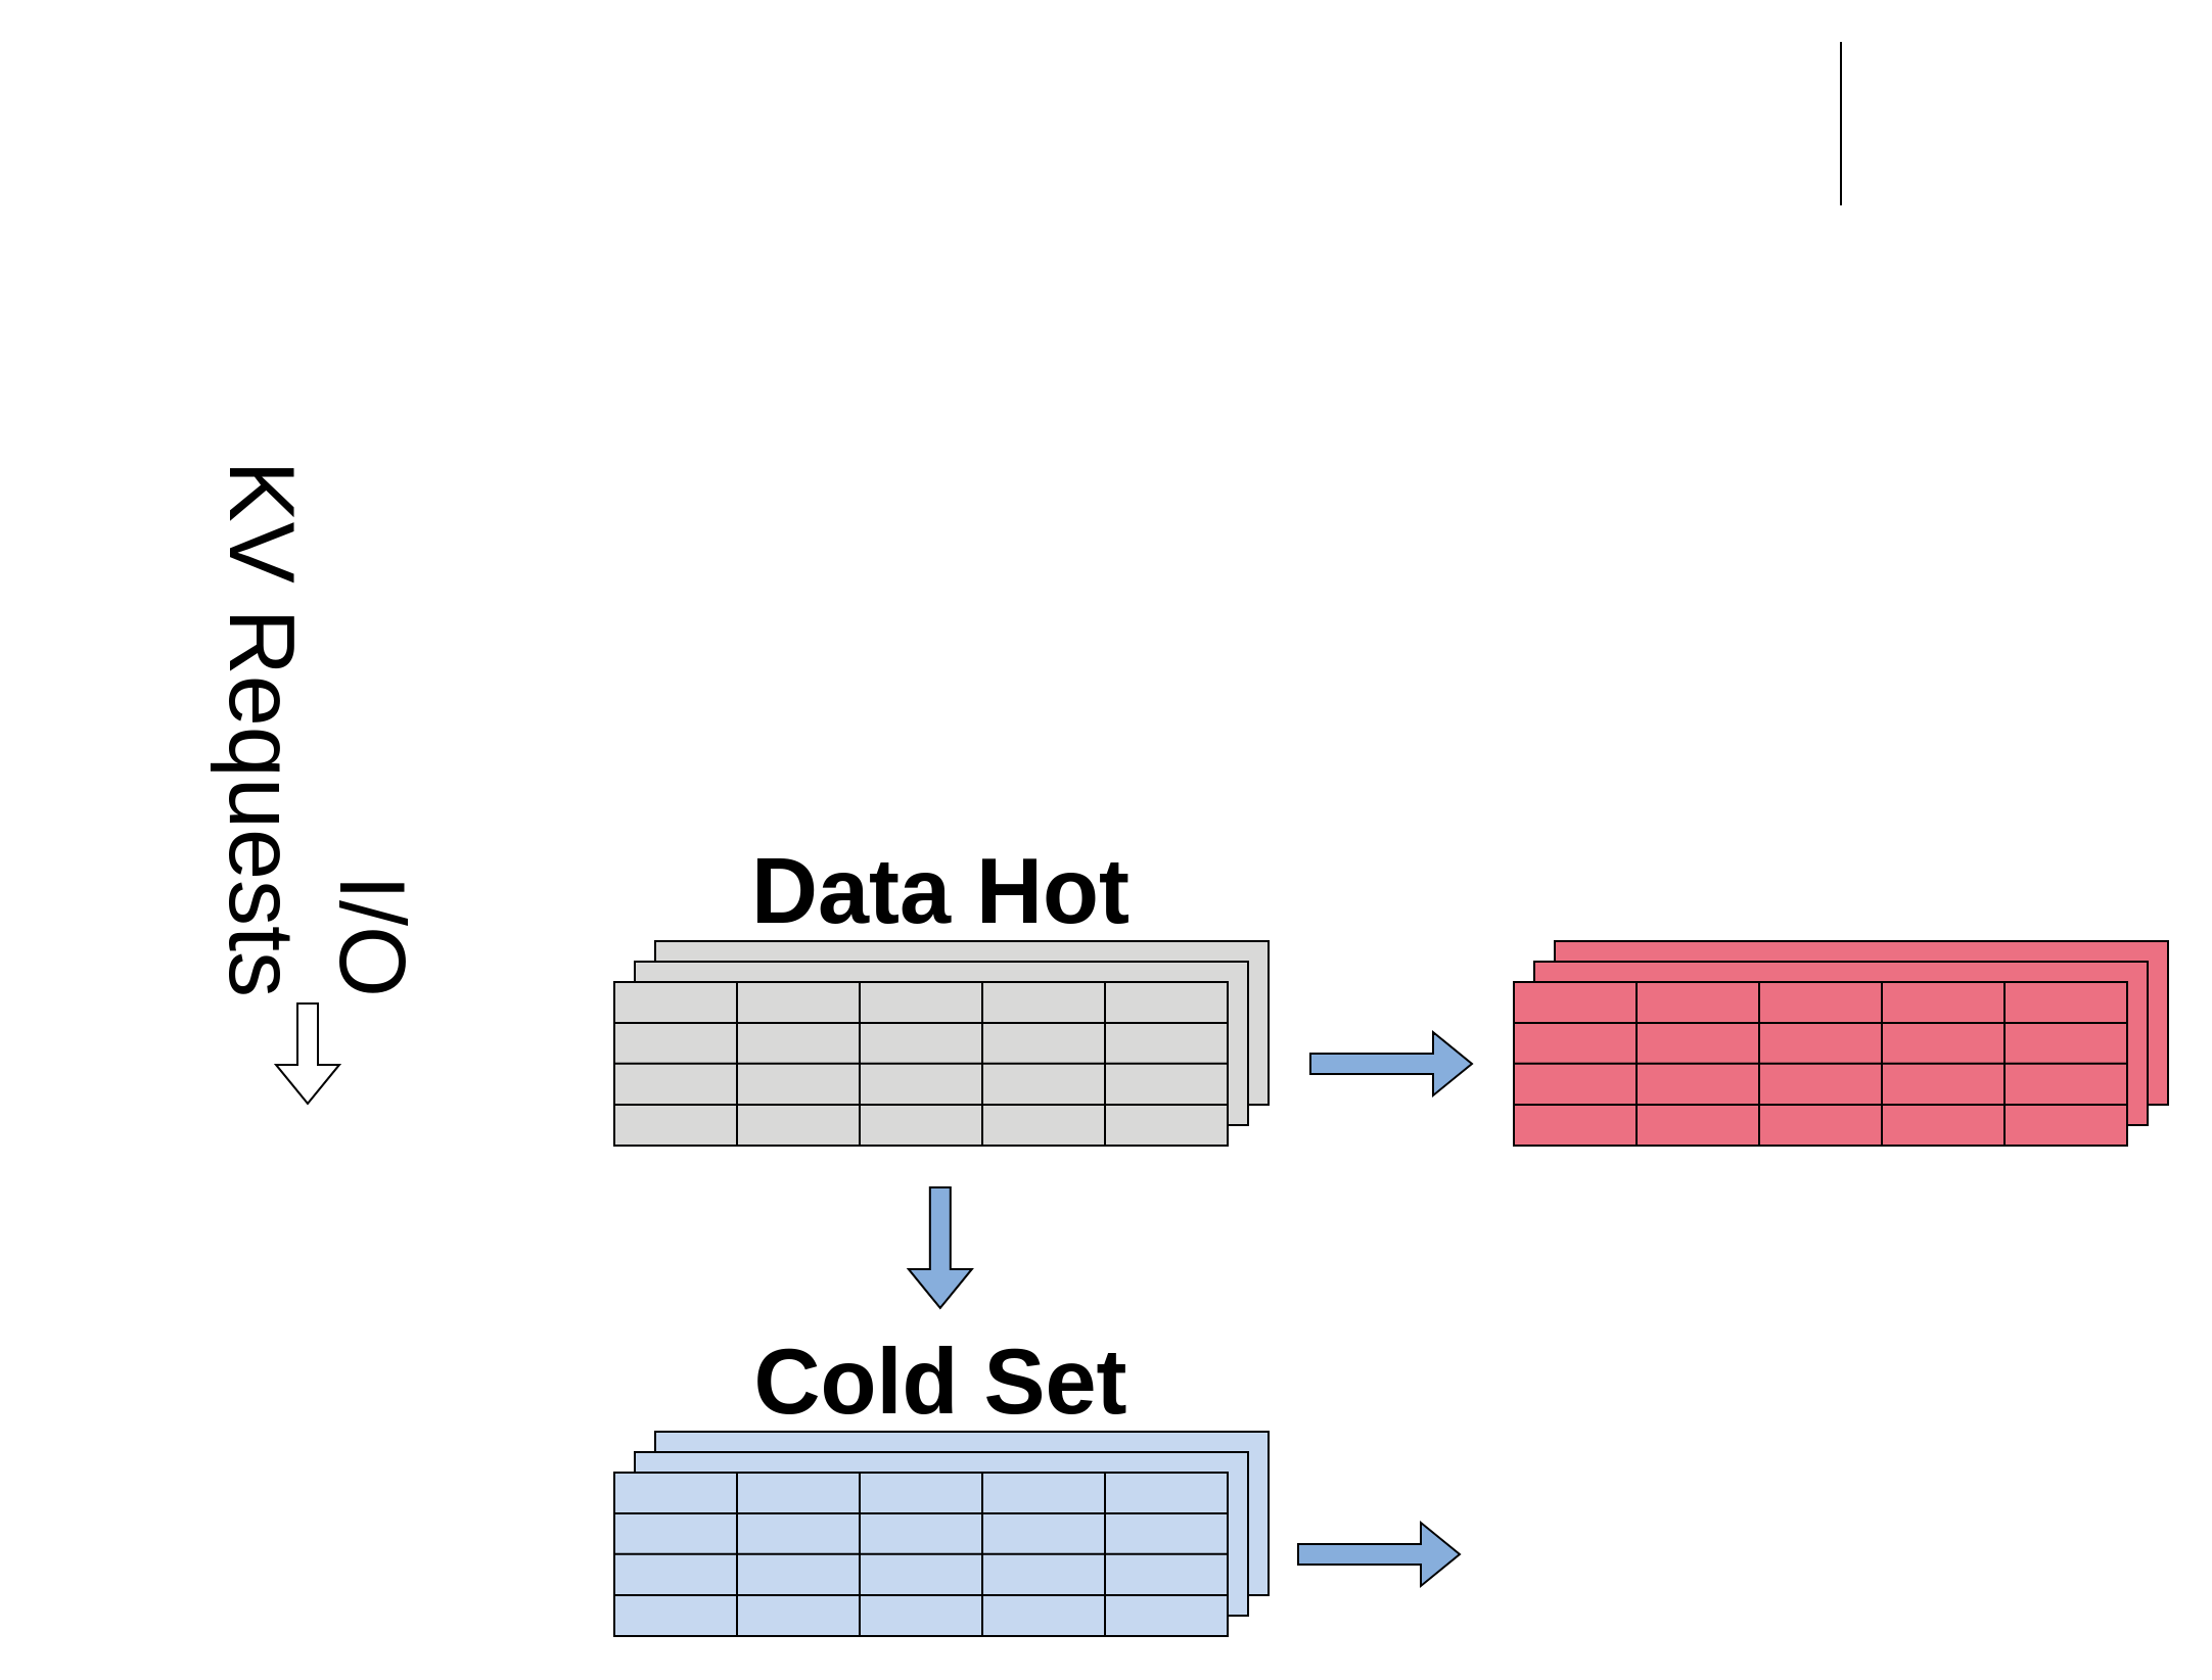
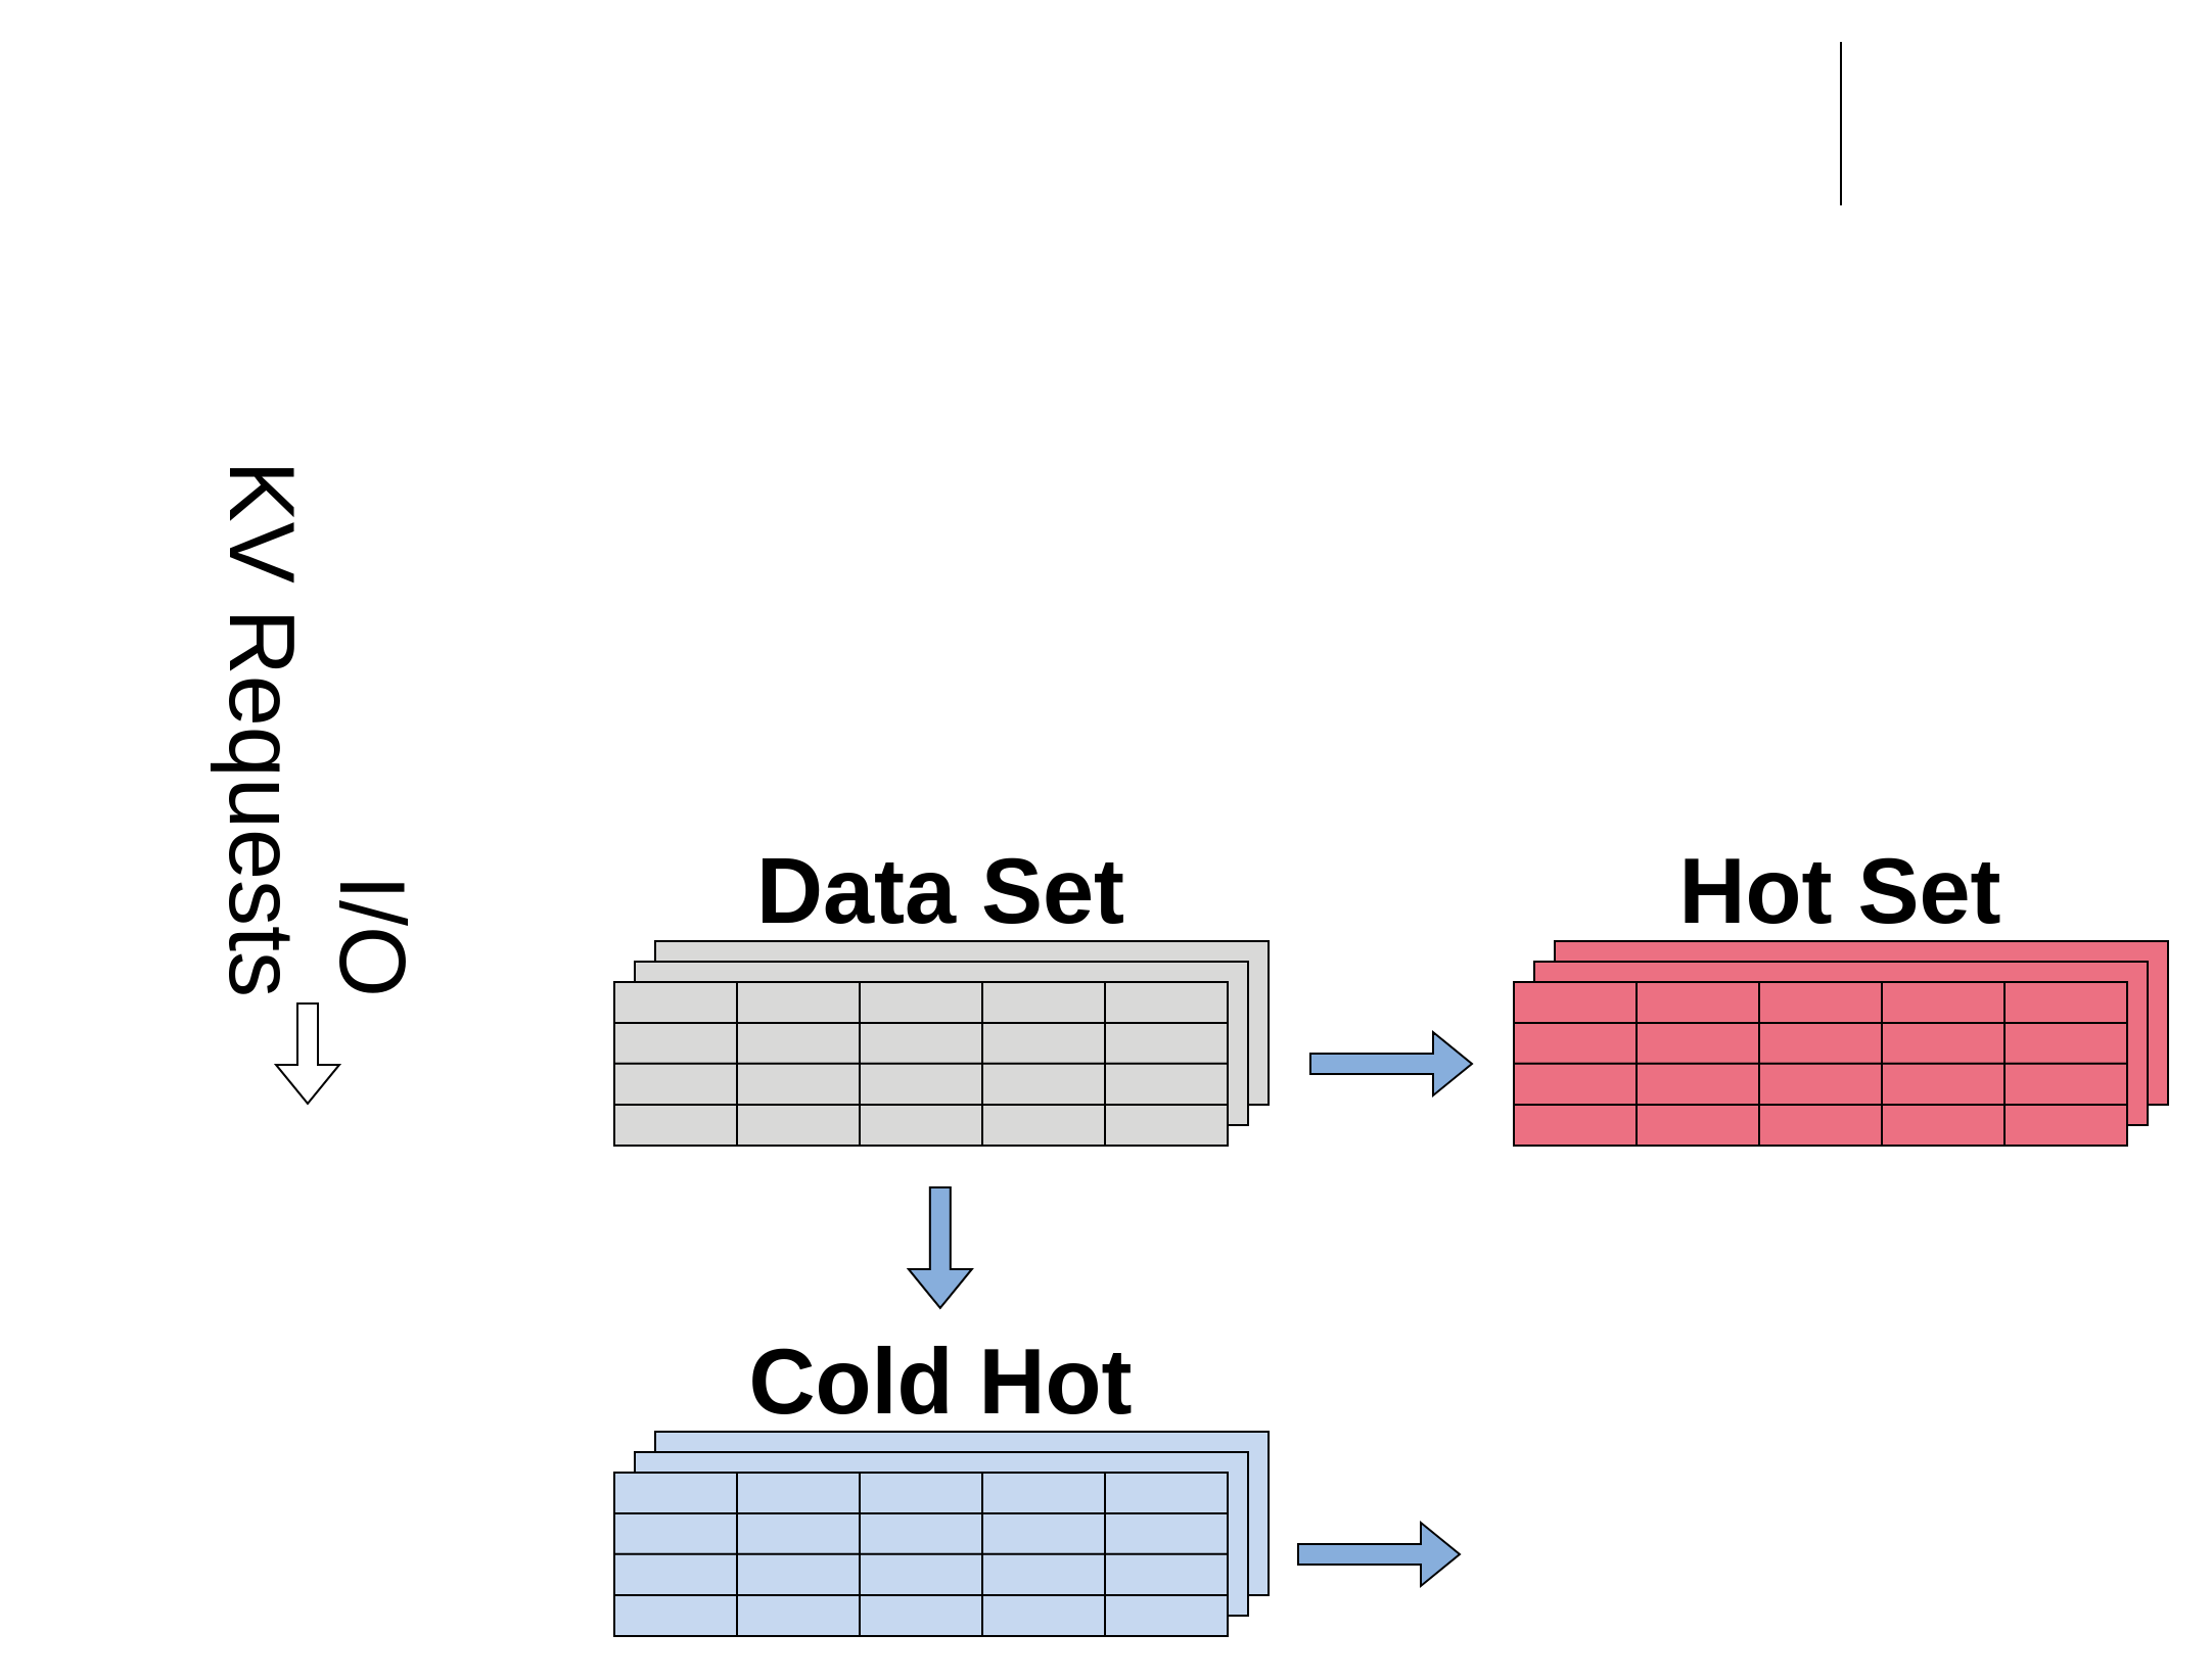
+ <mxCell id="41" value="Hot Set" style="text;strokeColor=none;align=center;fillColor=none;verticalAlign=middle;rounded=0;fontStyle=1;fontSize=45;" vertex="1" parent="29"><mxGeometry x="70" width="180" height="60" as="geometry" /></mxCell>
- <mxCell id="17" value="Data Hot" style="text;strokeColor=none;align=center;fillColor=none;verticalAlign=middle;rounded=0;fontStyle=1;fontSize=45;" vertex="1" parent="16"><mxGeometry x="70" width="180" height="60" as="geometry" /></mxCell>
+ <mxCell id="17" value="Data Set" style="text;strokeColor=none;align=center;fillColor=none;verticalAlign=middle;rounded=0;fontStyle=1;fontSize=45;" vertex="1" parent="16"><mxGeometry x="70" width="180" height="60" as="geometry" /></mxCell>
- <mxCell id="15" value="Cold Set" style="text;strokeColor=none;align=center;fillColor=none;verticalAlign=middle;rounded=0;fontStyle=1;fontSize=45;" vertex="1" parent="3"><mxGeometry x="70" width="180" height="60" as="geometry" /></mxCell>
+ <mxCell id="15" value="Cold Hot" style="text;strokeColor=none;align=center;fillColor=none;verticalAlign=middle;rounded=0;fontStyle=1;fontSize=45;" vertex="1" parent="3"><mxGeometry x="70" width="180" height="60" as="geometry" /></mxCell>
